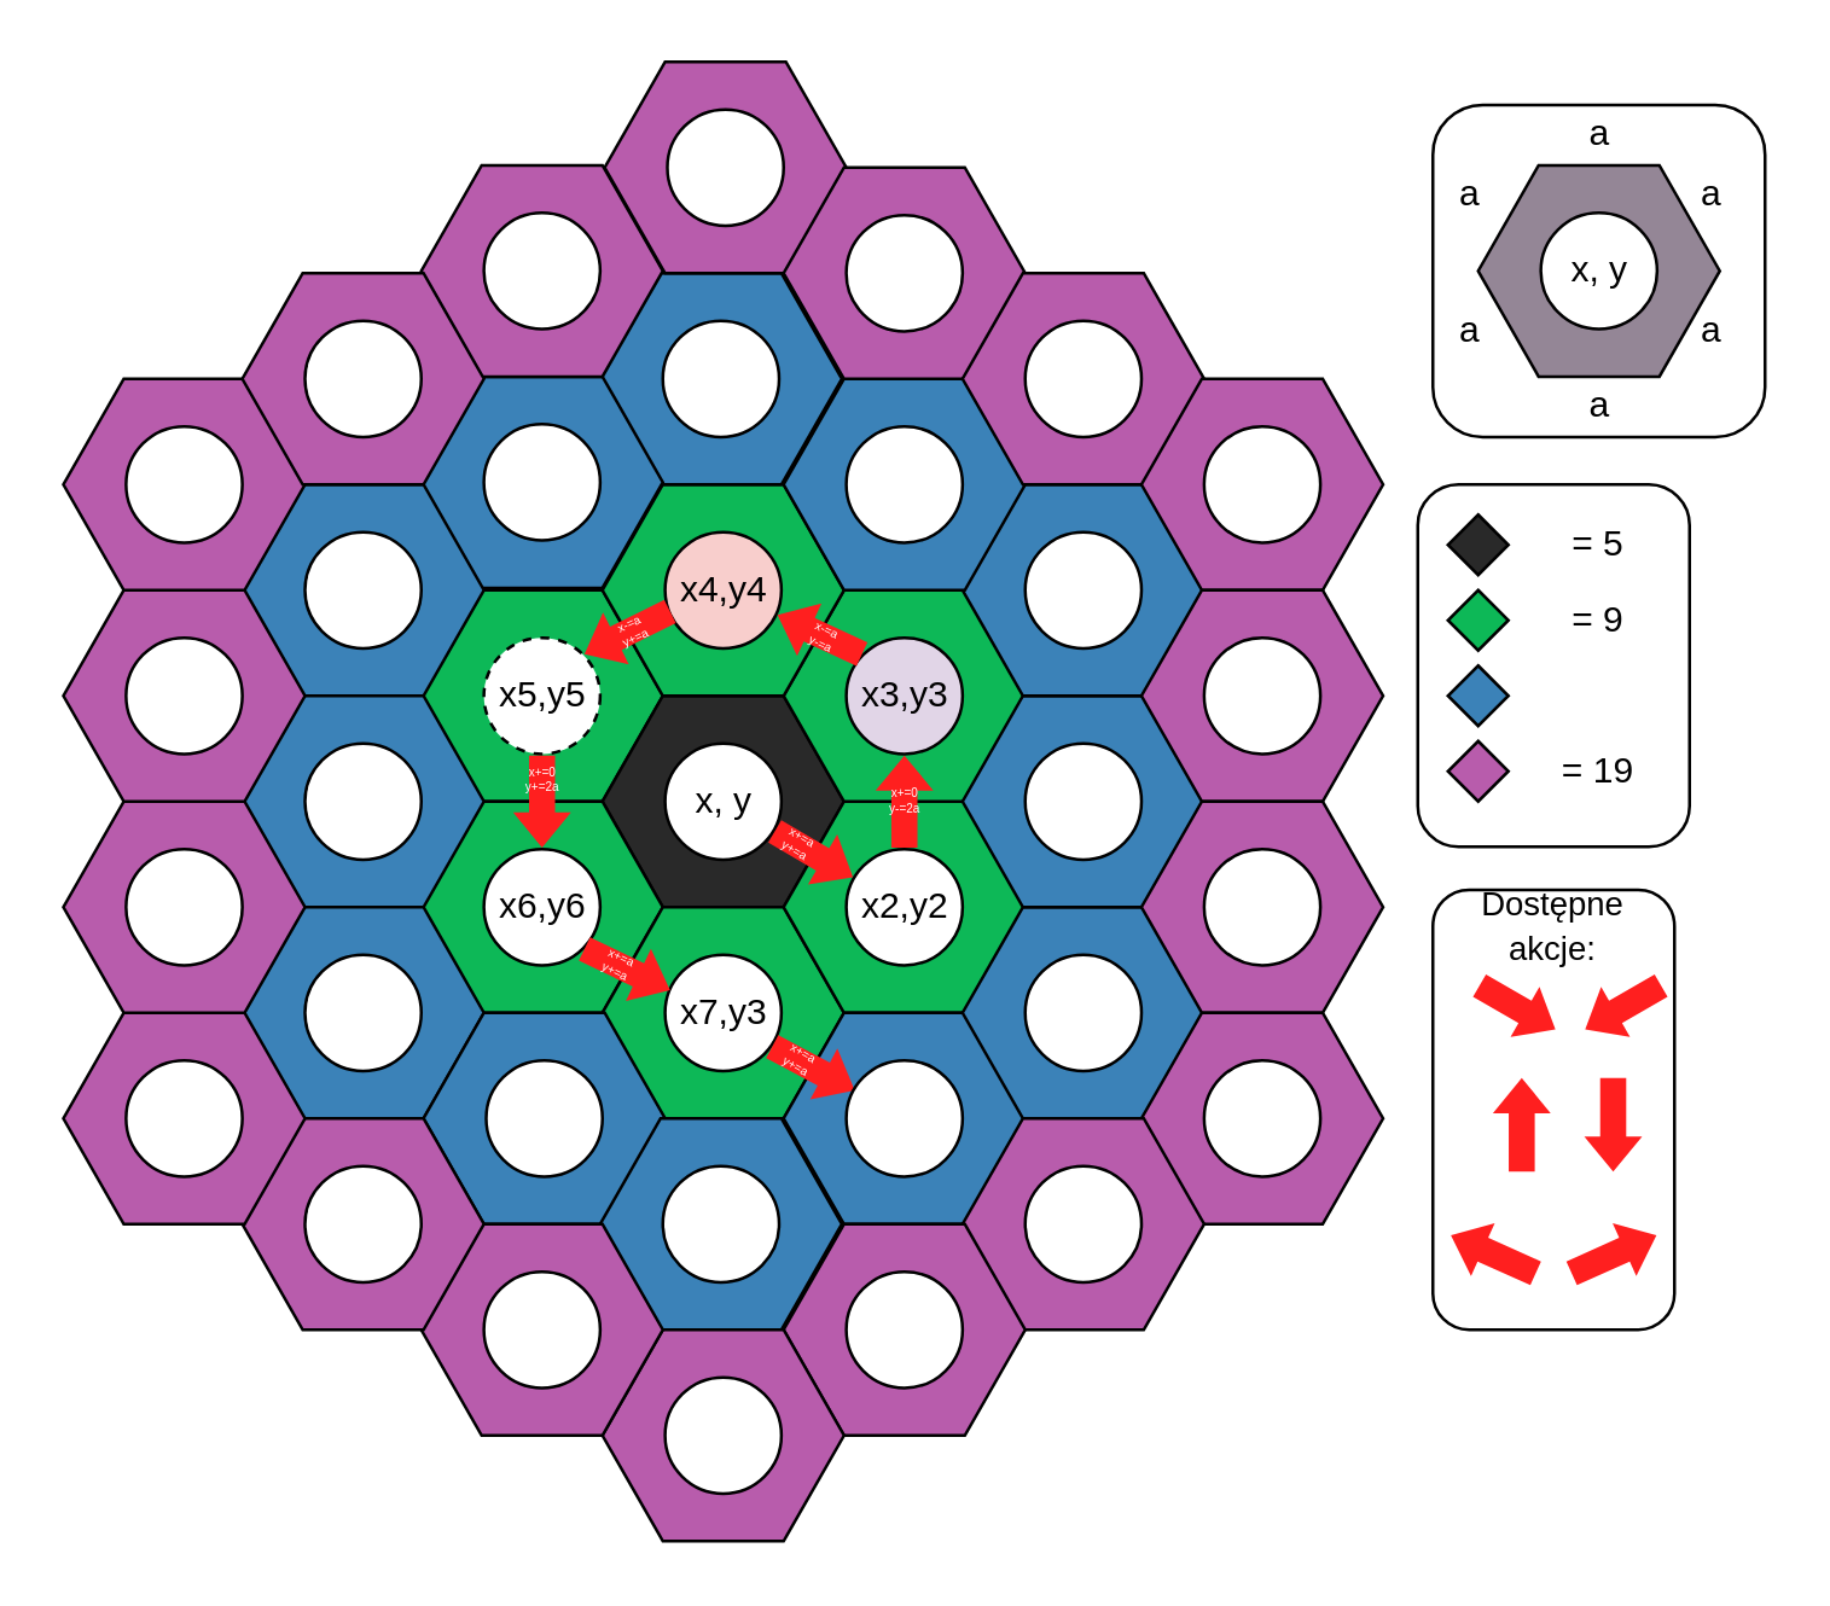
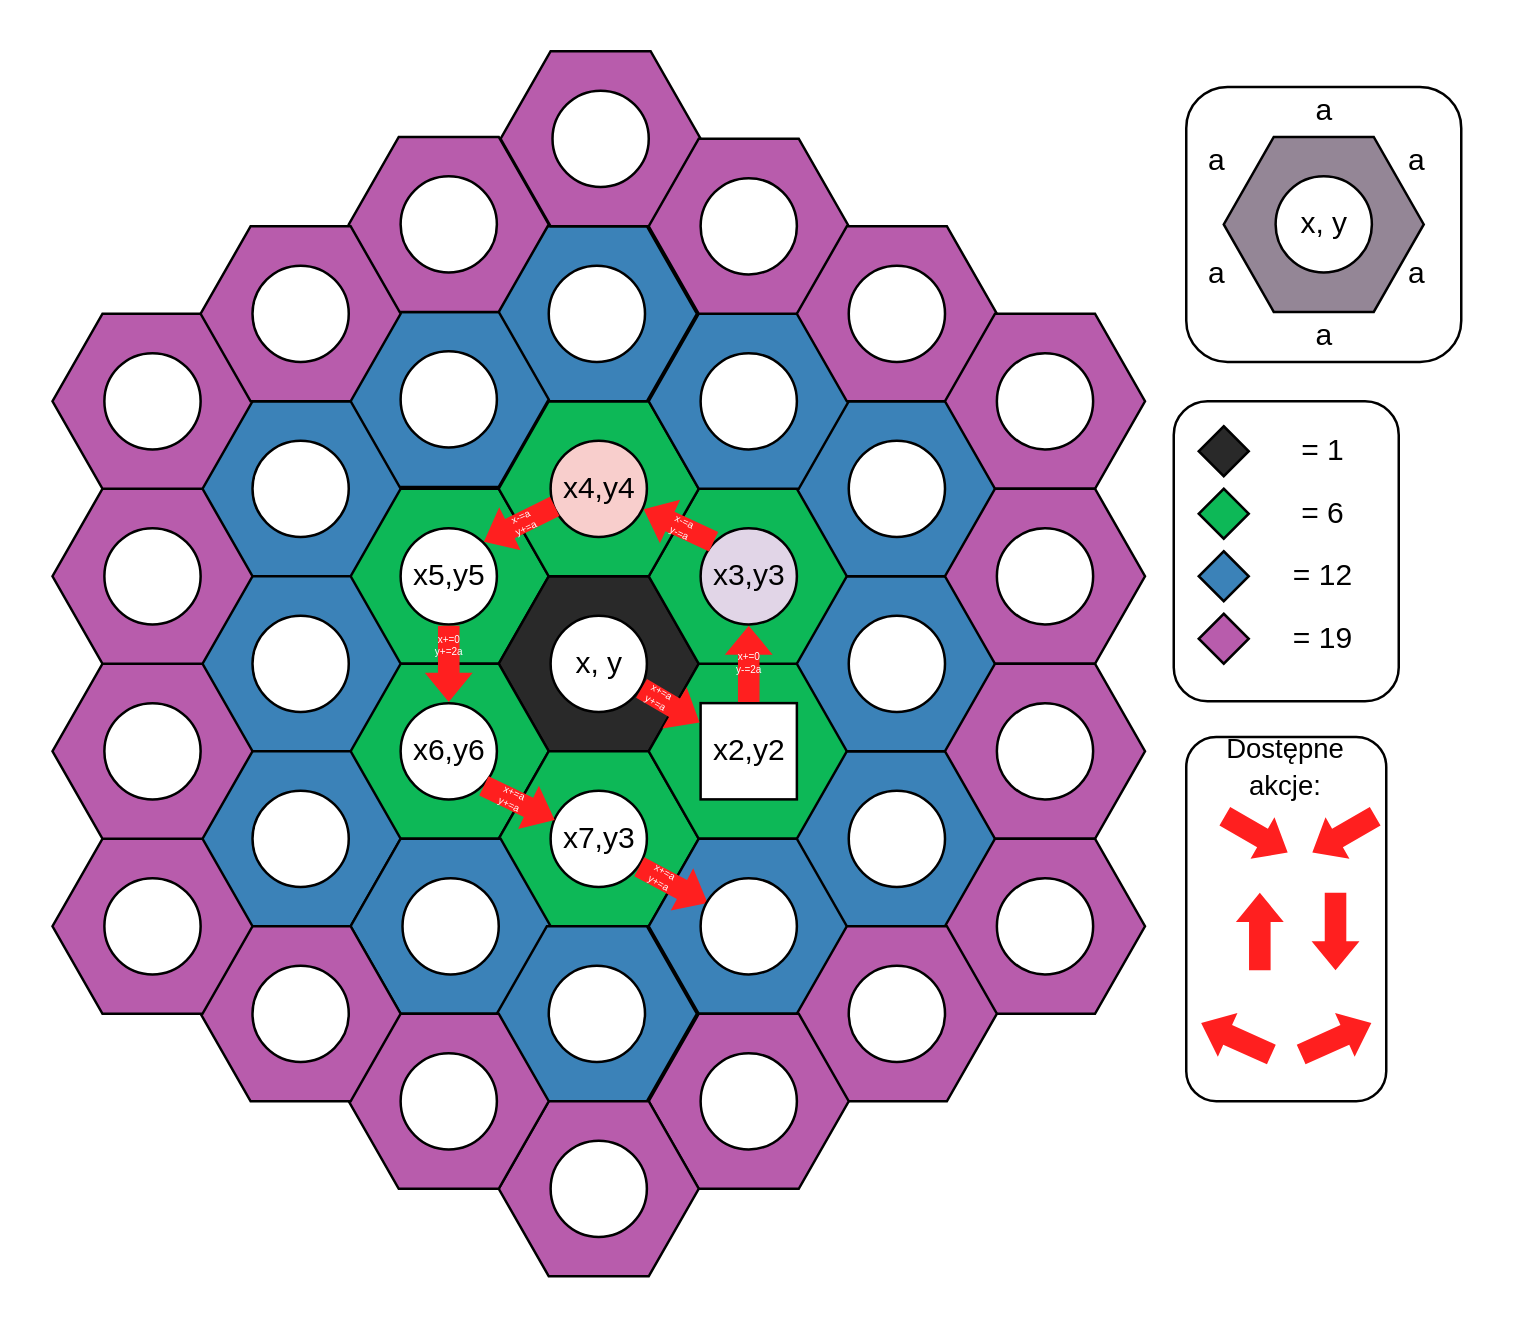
- <mxCell id="108" value="= 5" style="text;html=1;strokeColor=none;fillColor=none;align=center;verticalAlign=middle;whiteSpace=wrap;rounded=0;" vertex="1" parent="1"><mxGeometry x="499" y="167.5" width="60" height="25" as="geometry" /></mxCell>
+ <mxCell id="108" value="= 1" style="text;html=1;strokeColor=none;fillColor=none;align=center;verticalAlign=middle;whiteSpace=wrap;rounded=0;" vertex="1" parent="1"><mxGeometry x="499" y="167.5" width="60" height="25" as="geometry" /></mxCell>
- <mxCell id="109" value="= 9" style="text;html=1;strokeColor=none;fillColor=none;align=center;verticalAlign=middle;whiteSpace=wrap;rounded=0;" vertex="1" parent="1"><mxGeometry x="499" y="192.5" width="60" height="25" as="geometry" /></mxCell>
+ <mxCell id="109" value="= 6" style="text;html=1;strokeColor=none;fillColor=none;align=center;verticalAlign=middle;whiteSpace=wrap;rounded=0;" vertex="1" parent="1"><mxGeometry x="499" y="192.5" width="60" height="25" as="geometry" /></mxCell>
- <mxCell id="13" value="x5,y5" style="ellipse;whiteSpace=wrap;html=1;aspect=fixed;dashed=1;" vertex="1" parent="1"><mxGeometry x="159.75" y="210.75" width="38.5" height="38.5" as="geometry" /></mxCell>
+ <mxCell id="13" value="x5,y5" style="ellipse;whiteSpace=wrap;html=1;aspect=fixed;" vertex="1" parent="1"><mxGeometry x="159.75" y="210.75" width="38.5" height="38.5" as="geometry" /></mxCell>
+ <mxCell id="110" value="= 12" style="text;html=1;strokeColor=none;fillColor=none;align=center;verticalAlign=middle;whiteSpace=wrap;rounded=0;" vertex="1" parent="1"><mxGeometry x="499" y="217.5" width="60" height="25" as="geometry" /></mxCell>
- <mxCell id="15" value="x2,y2" style="ellipse;whiteSpace=wrap;html=1;aspect=fixed;" vertex="1" parent="1"><mxGeometry x="279.75" y="280.75" width="38.5" height="38.5" as="geometry" /></mxCell>
+ <mxCell id="15" value="x2,y2" style="whiteSpace=wrap;html=1;aspect=fixed;rounded=0;" vertex="1" parent="1"><mxGeometry x="279.75" y="280.75" width="38.5" height="38.5" as="geometry" /></mxCell>
